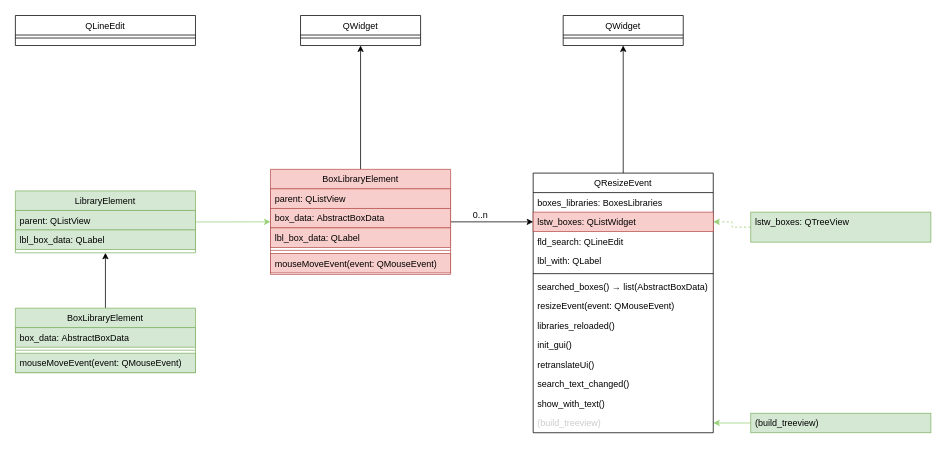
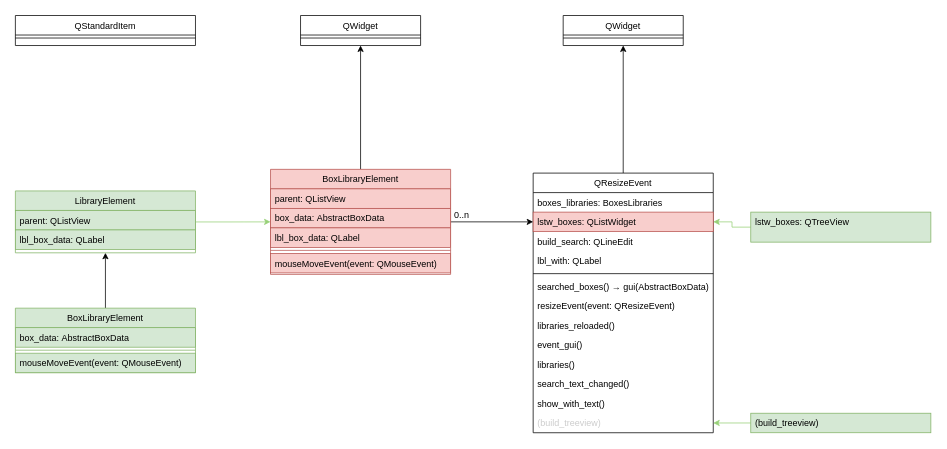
- <mxCell id="38" value="QLineEdit" style="swimlane;fontStyle=0;align=center;verticalAlign=top;childLayout=stackLayout;horizontal=1;startSize=26;horizontalStack=0;resizeParent=1;resizeLast=0;collapsible=1;marginBottom=0;rounded=0;shadow=0;strokeWidth=1;" vertex="1" parent="1"><mxGeometry x="20" y="20" width="240" height="40" as="geometry"><mxRectangle x="550" y="140" width="160" height="26" as="alternateBounds" /></mxGeometry></mxCell>
+ <mxCell id="38" value="QStandardItem" style="swimlane;fontStyle=0;align=center;verticalAlign=top;childLayout=stackLayout;horizontal=1;startSize=26;horizontalStack=0;resizeParent=1;resizeLast=0;collapsible=1;marginBottom=0;rounded=0;shadow=0;strokeWidth=1;" vertex="1" parent="1"><mxGeometry x="20" y="20" width="240" height="40" as="geometry"><mxRectangle x="550" y="140" width="160" height="26" as="alternateBounds" /></mxGeometry></mxCell>
- <mxCell id="40" value="&lt;font color=&quot;#000000&quot;&gt;0..n&lt;/font&gt;" style="text;html=1;strokeColor=none;fillColor=none;align=center;verticalAlign=middle;whiteSpace=wrap;rounded=0;fontColor=#999999;" vertex="1" parent="1"><mxGeometry x="625" y="270" width="30" height="32" as="geometry" /></mxCell>
+ <mxCell id="40" value="&lt;font color=&quot;#000000&quot;&gt;0..n&lt;/font&gt;" style="text;html=1;strokeColor=none;fillColor=none;align=center;verticalAlign=middle;whiteSpace=wrap;rounded=0;fontColor=#999999;" vertex="1" parent="1"><mxGeometry x="600" y="270" width="30" height="32" as="geometry" /></mxCell>
- <mxCell id="19" style="edgeStyle=orthogonalEdgeStyle;rounded=0;orthogonalLoop=1;jettySize=auto;html=1;fontColor=#FF0000;strokeColor=#97D077;dashed=1;" edge="1" parent="1" source="20" target="5"><mxGeometry relative="1" as="geometry" /></mxCell>
+ <mxCell id="19" style="edgeStyle=orthogonalEdgeStyle;rounded=0;orthogonalLoop=1;jettySize=auto;html=1;fontColor=#FF0000;strokeColor=#97D077;" edge="1" parent="1" source="20" target="5"><mxGeometry relative="1" as="geometry" /></mxCell>
- <mxCell id="6" value="fld_search: QLineEdit" style="text;align=left;verticalAlign=top;spacingLeft=4;spacingRight=4;overflow=hidden;rotatable=0;points=[[0,0.5],[1,0.5]];portConstraint=eastwest;" vertex="1" parent="3"><mxGeometry y="78" width="240" height="26" as="geometry" /></mxCell>
+ <mxCell id="6" value="build_search: QLineEdit" style="text;align=left;verticalAlign=top;spacingLeft=4;spacingRight=4;overflow=hidden;rotatable=0;points=[[0,0.5],[1,0.5]];portConstraint=eastwest;" vertex="1" parent="3"><mxGeometry y="78" width="240" height="26" as="geometry" /></mxCell>
- <mxCell id="9" value="searched_boxes() → list(AbstractBoxData)" style="text;align=left;verticalAlign=top;spacingLeft=4;spacingRight=4;overflow=hidden;rotatable=0;points=[[0,0.5],[1,0.5]];portConstraint=eastwest;" vertex="1" parent="3"><mxGeometry y="138" width="240" height="26" as="geometry" /></mxCell>
+ <mxCell id="9" value="searched_boxes() → gui(AbstractBoxData)" style="text;align=left;verticalAlign=top;spacingLeft=4;spacingRight=4;overflow=hidden;rotatable=0;points=[[0,0.5],[1,0.5]];portConstraint=eastwest;" vertex="1" parent="3"><mxGeometry y="138" width="240" height="26" as="geometry" /></mxCell>
- <mxCell id="10" value="resizeEvent(event: QMouseEvent)" style="text;align=left;verticalAlign=top;spacingLeft=4;spacingRight=4;overflow=hidden;rotatable=0;points=[[0,0.5],[1,0.5]];portConstraint=eastwest;" vertex="1" parent="3"><mxGeometry y="164" width="240" height="26" as="geometry" /></mxCell>
+ <mxCell id="10" value="resizeEvent(event: QResizeEvent)" style="text;align=left;verticalAlign=top;spacingLeft=4;spacingRight=4;overflow=hidden;rotatable=0;points=[[0,0.5],[1,0.5]];portConstraint=eastwest;" vertex="1" parent="3"><mxGeometry y="164" width="240" height="26" as="geometry" /></mxCell>
- <mxCell id="12" value="init_gui()" style="text;align=left;verticalAlign=top;spacingLeft=4;spacingRight=4;overflow=hidden;rotatable=0;points=[[0,0.5],[1,0.5]];portConstraint=eastwest;" vertex="1" parent="3"><mxGeometry y="216" width="240" height="26" as="geometry" /></mxCell>
+ <mxCell id="12" value="event_gui()" style="text;align=left;verticalAlign=top;spacingLeft=4;spacingRight=4;overflow=hidden;rotatable=0;points=[[0,0.5],[1,0.5]];portConstraint=eastwest;" vertex="1" parent="3"><mxGeometry y="216" width="240" height="26" as="geometry" /></mxCell>
- <mxCell id="13" value="retranslateUi()" style="text;align=left;verticalAlign=top;spacingLeft=4;spacingRight=4;overflow=hidden;rotatable=0;points=[[0,0.5],[1,0.5]];portConstraint=eastwest;" parent="3" vertex="1"><mxGeometry y="242" width="240" height="26" as="geometry" /></mxCell>
+ <mxCell id="13" value="libraries()" style="text;align=left;verticalAlign=top;spacingLeft=4;spacingRight=4;overflow=hidden;rotatable=0;points=[[0,0.5],[1,0.5]];portConstraint=eastwest;" parent="3" vertex="1"><mxGeometry y="242" width="240" height="26" as="geometry" /></mxCell>
